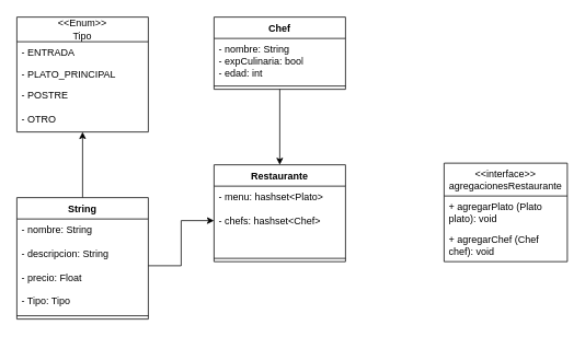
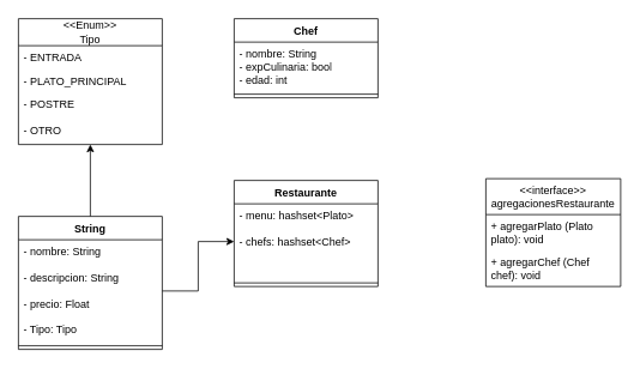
- <mxCell id="10" style="edgeStyle=orthogonalEdgeStyle;rounded=0;orthogonalLoop=1;jettySize=auto;html=1;exitX=0.5;exitY=1;exitDx=0;exitDy=0;entryX=0.5;entryY=0;entryDx=0;entryDy=0;" edge="1" parent="1" source="11" target="14"><mxGeometry relative="1" as="geometry" /></mxCell>
